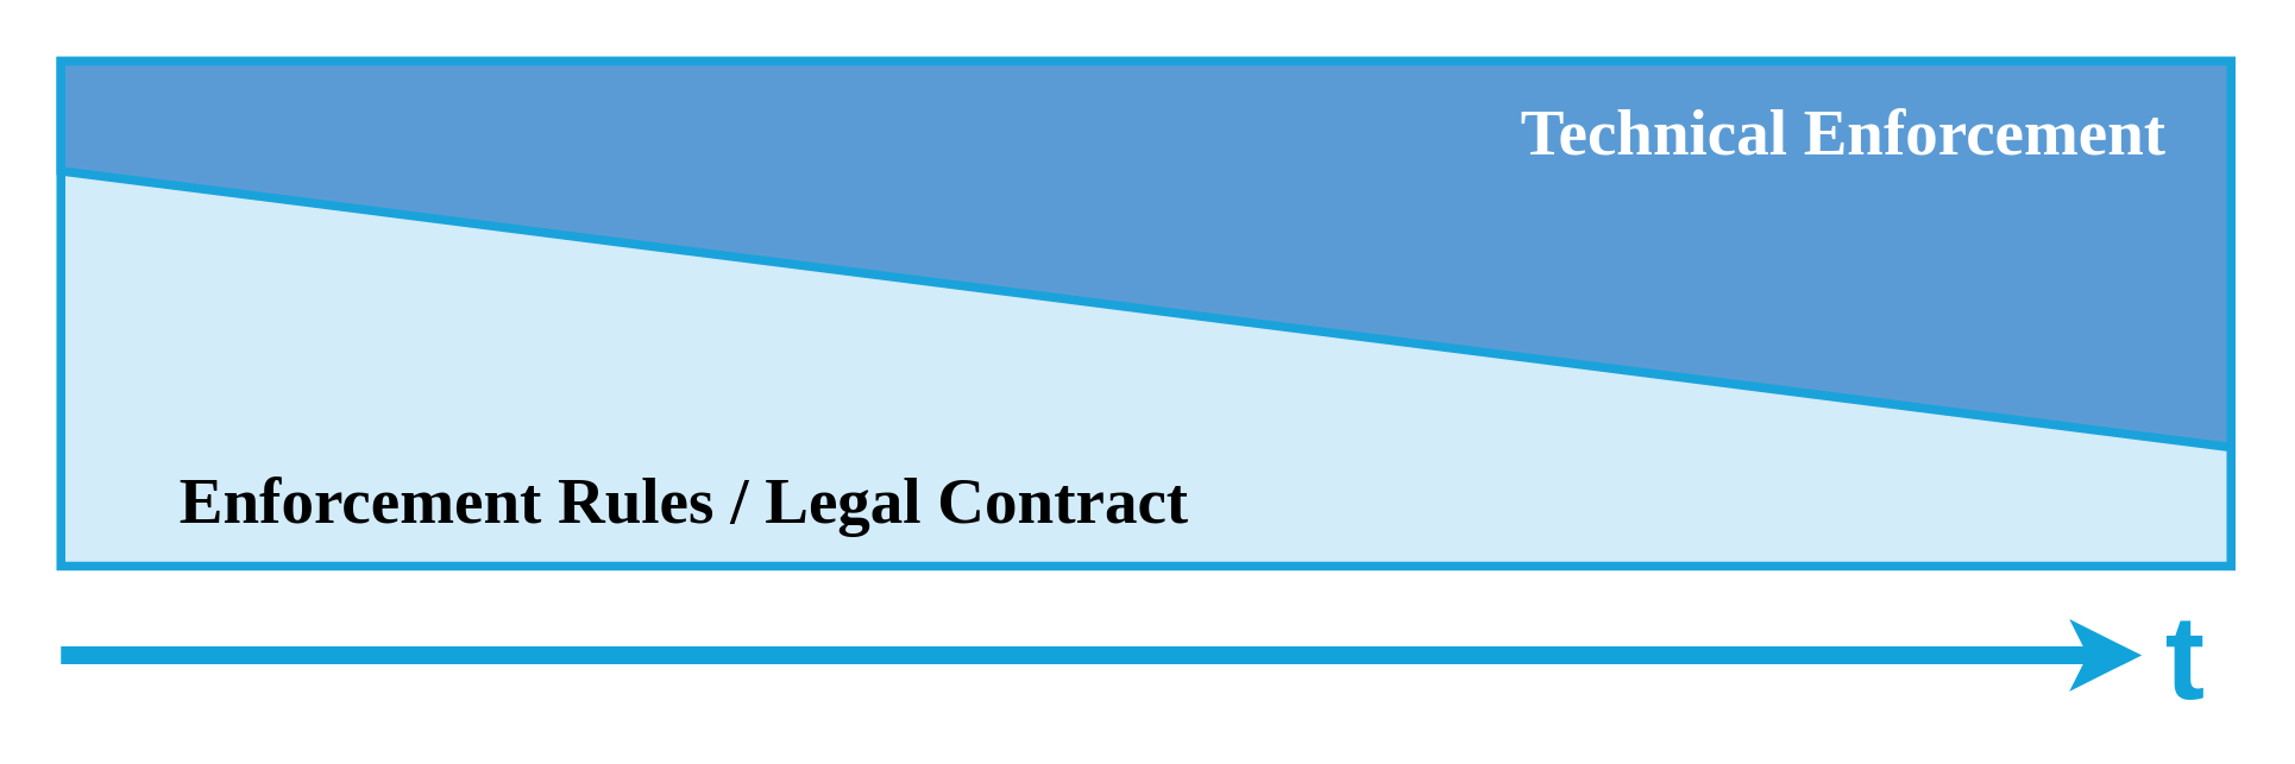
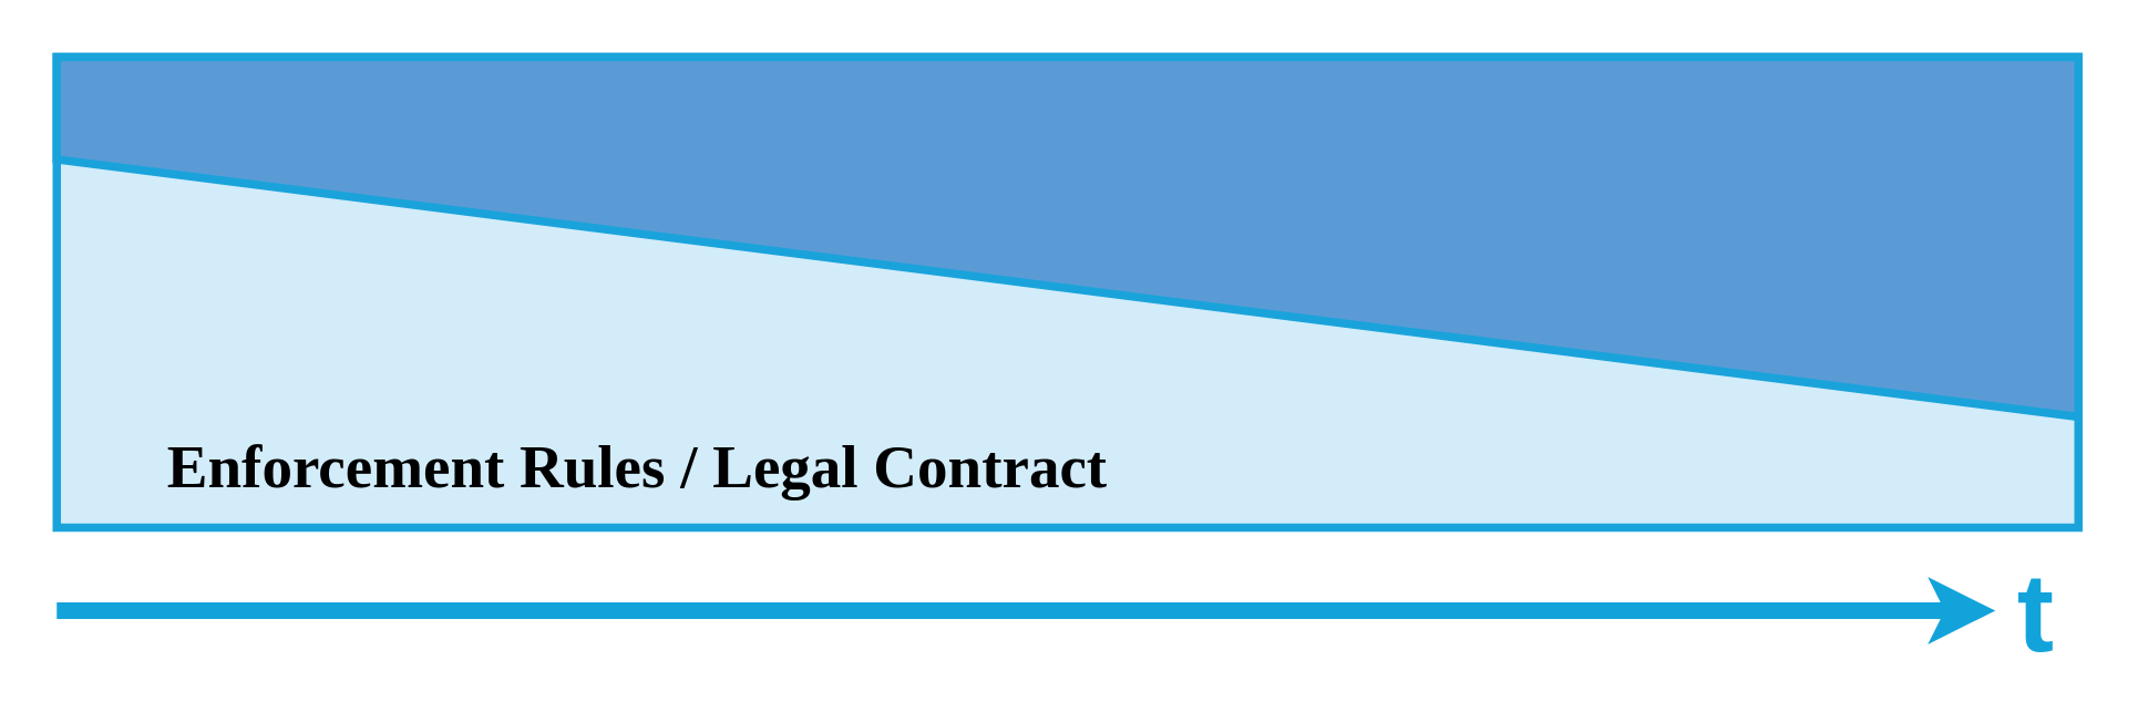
- <mxCell id="5" value="&lt;span style=&quot;font-family: &amp;quot;droid sans&amp;quot;; font-size: 22px; text-align: left;&quot;&gt;Technical Enforcement&lt;/span&gt;&lt;br style=&quot;font-size: 22px;&quot;&gt;" style="text;html=1;strokeColor=none;fillColor=none;align=center;verticalAlign=middle;whiteSpace=wrap;rounded=0;shadow=1;sketch=0;fontStyle=1;fontSize=22;fontColor=#FFFFFF;" parent="1" vertex="1"><mxGeometry x="490" y="30" width="260" height="30" as="geometry" /></mxCell>
